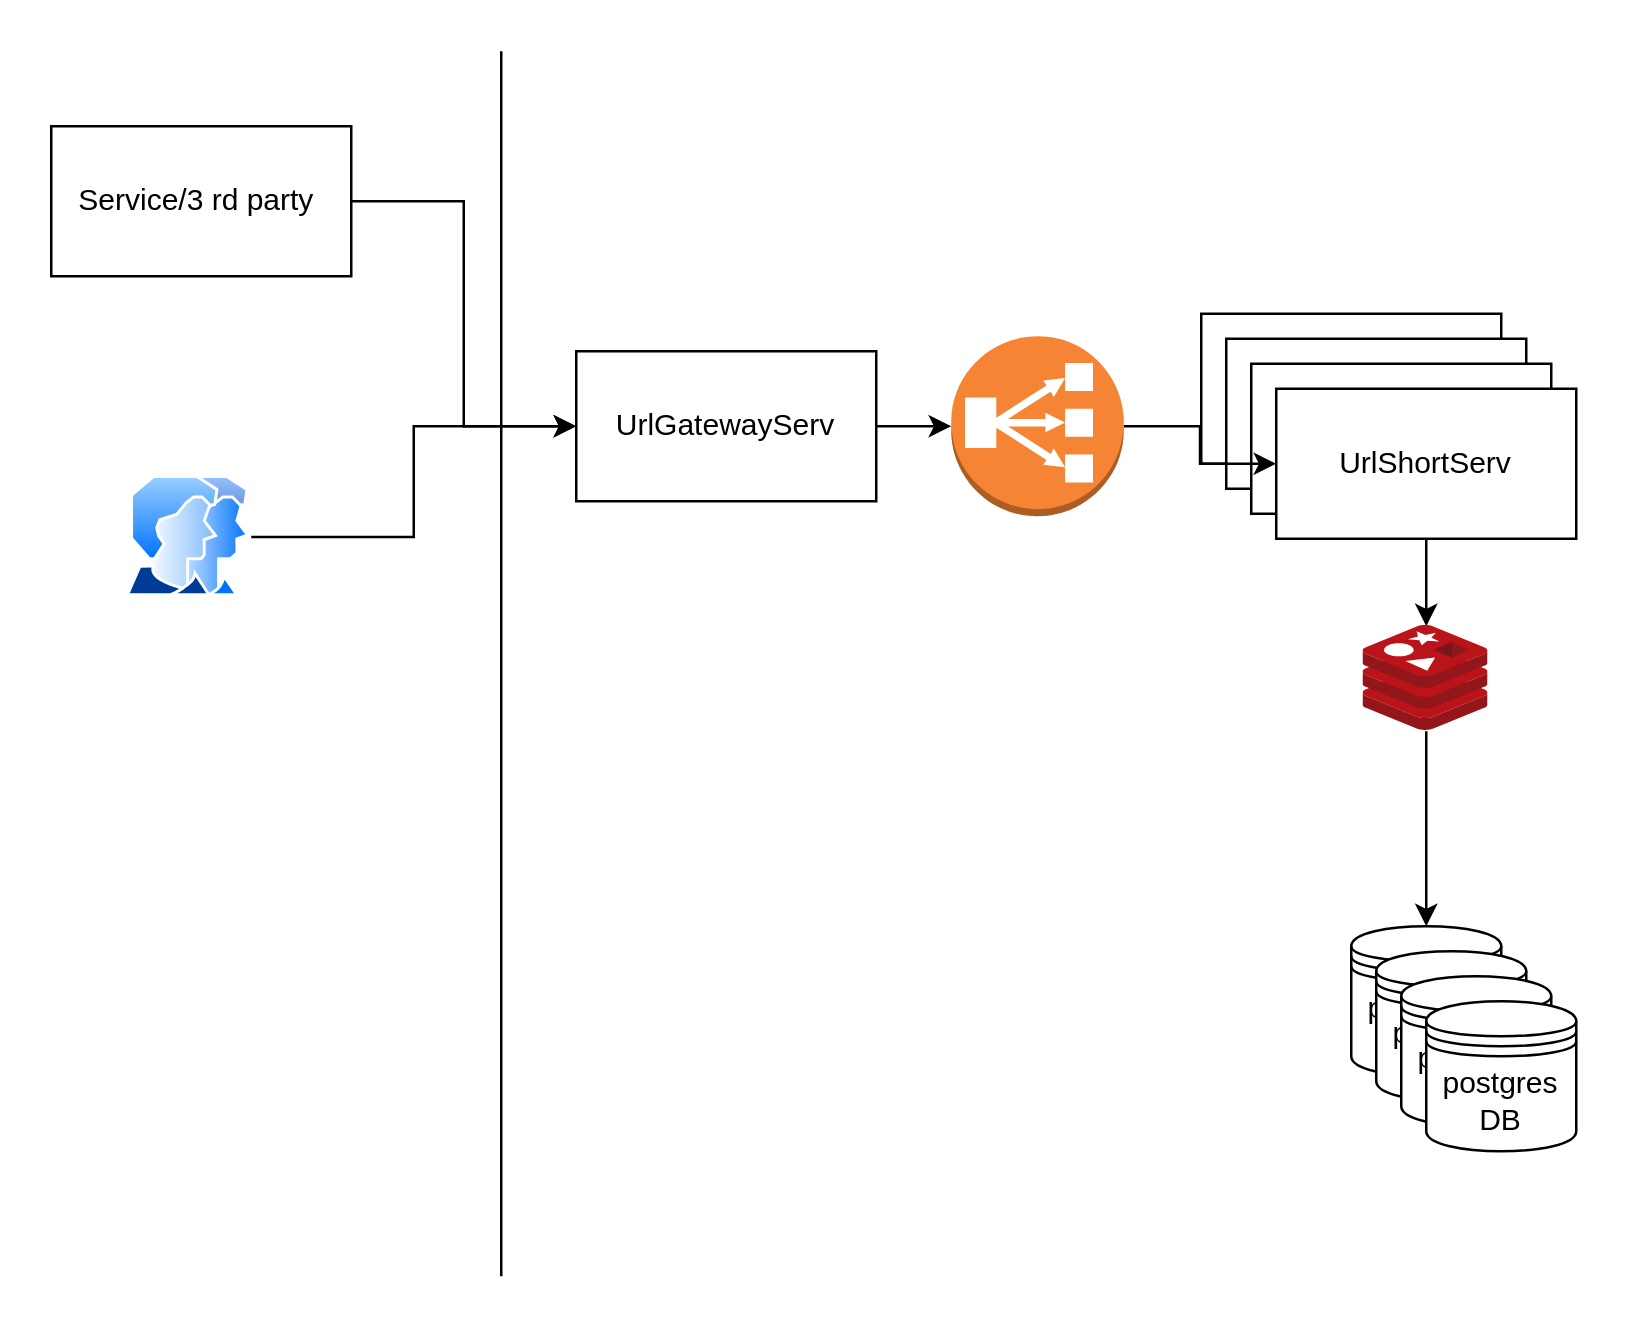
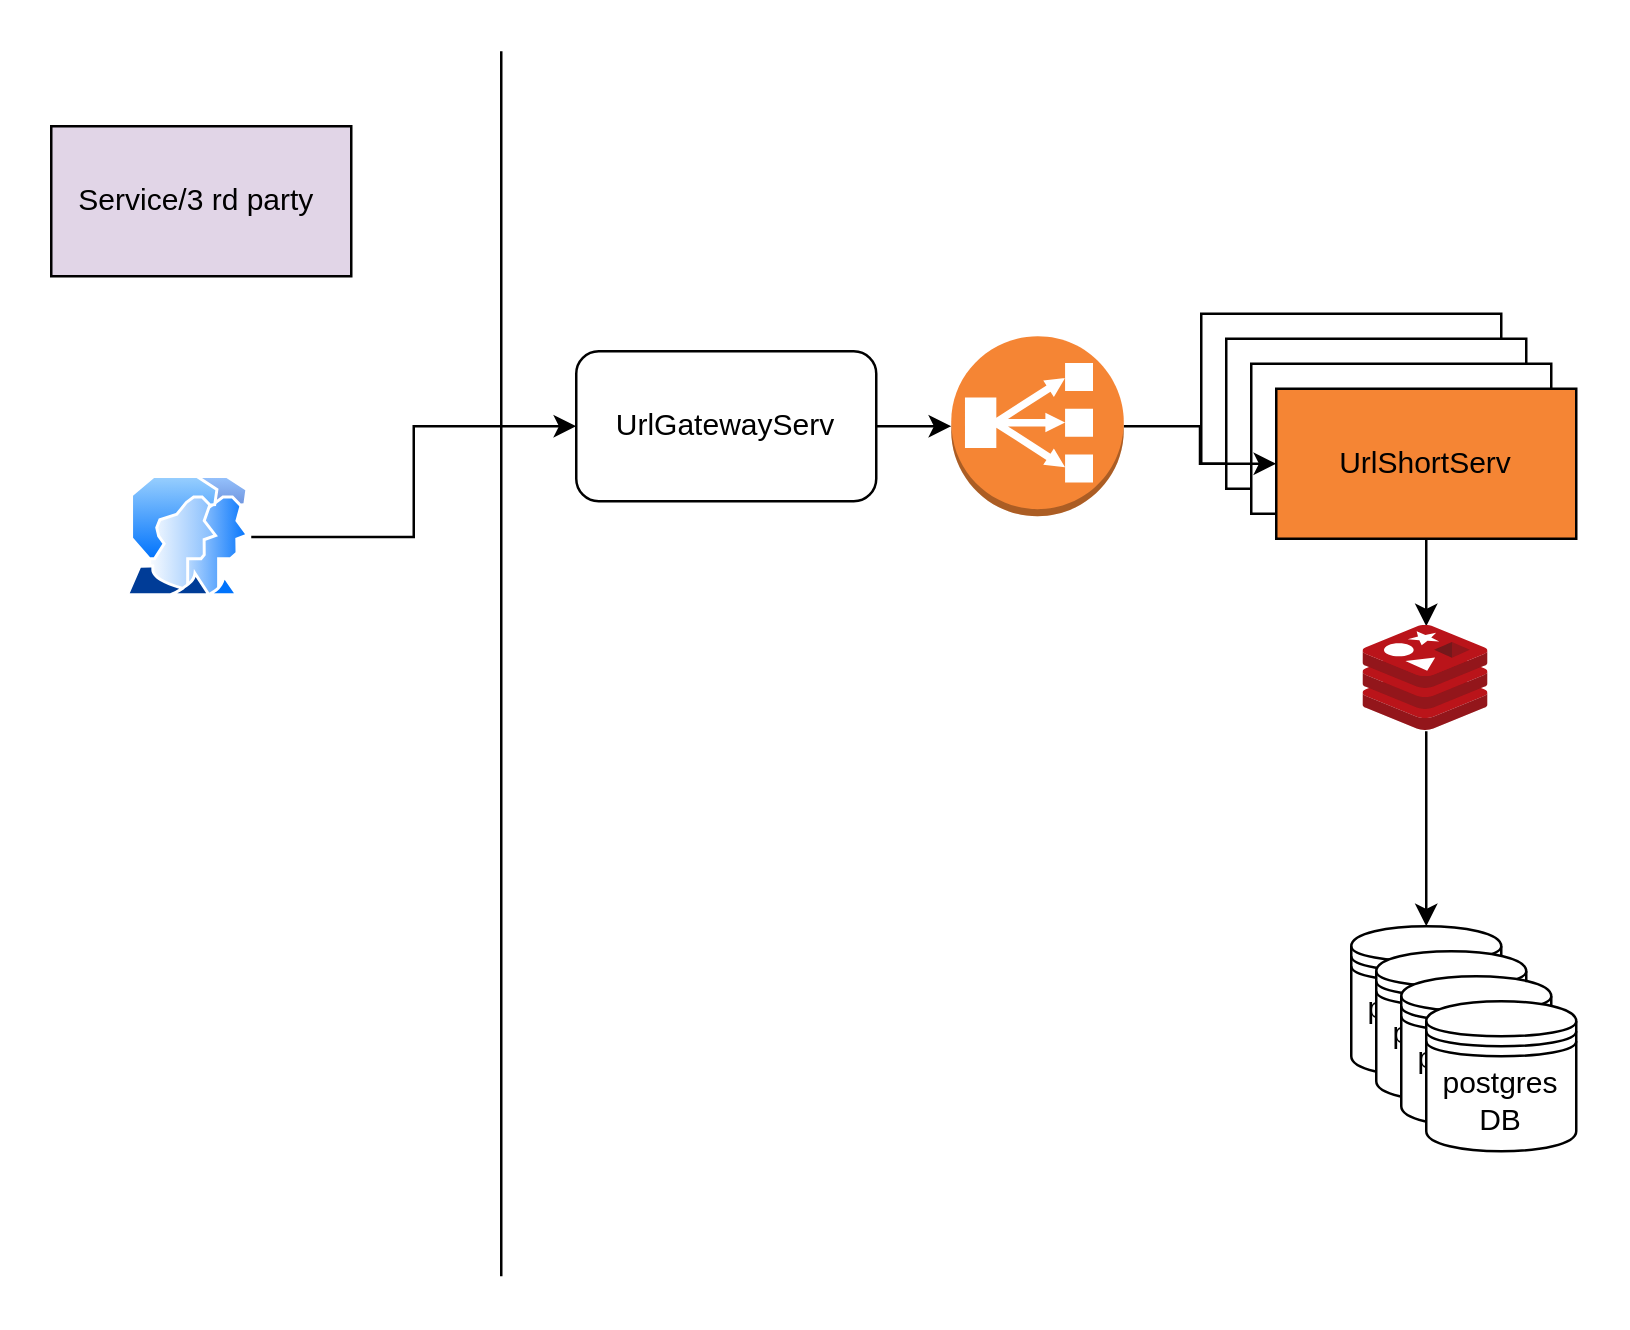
- <mxCell id="3" value="Service/3 rd party&amp;nbsp;" style="rounded=0;whiteSpace=wrap;html=1;" vertex="1" parent="1"><mxGeometry x="20" y="50" width="120" height="60" as="geometry" /></mxCell>
+ <mxCell id="3" value="Service/3 rd party&amp;nbsp;" style="rounded=0;whiteSpace=wrap;html=1;fillColor=#e1d5e7;" vertex="1" parent="1"><mxGeometry x="20" y="50" width="120" height="60" as="geometry" /></mxCell>
- <mxCell id="2" style="edgeStyle=orthogonalEdgeStyle;rounded=0;orthogonalLoop=1;jettySize=auto;html=1;entryX=0;entryY=0.5;entryDx=0;entryDy=0;" edge="1" parent="1" source="3" target="5"><mxGeometry relative="1" as="geometry" /></mxCell>
- <mxCell id="5" value="UrlGatewayServ" style="rounded=0;whiteSpace=wrap;html=1;" vertex="1" parent="1"><mxGeometry x="230" y="140" width="120" height="60" as="geometry" /></mxCell>
+ <mxCell id="5" value="UrlGatewayServ" style="whiteSpace=wrap;html=1;rounded=1;" vertex="1" parent="1"><mxGeometry x="230" y="140" width="120" height="60" as="geometry" /></mxCell>
- <mxCell id="12" value="UrlShortServ" style="rounded=0;whiteSpace=wrap;html=1;" vertex="1" parent="1"><mxGeometry x="510" y="155" width="120" height="60" as="geometry" /></mxCell>
+ <mxCell id="12" value="UrlShortServ" style="rounded=0;whiteSpace=wrap;html=1;fillColor=#f58534;" vertex="1" parent="1"><mxGeometry x="510" y="155" width="120" height="60" as="geometry" /></mxCell>
